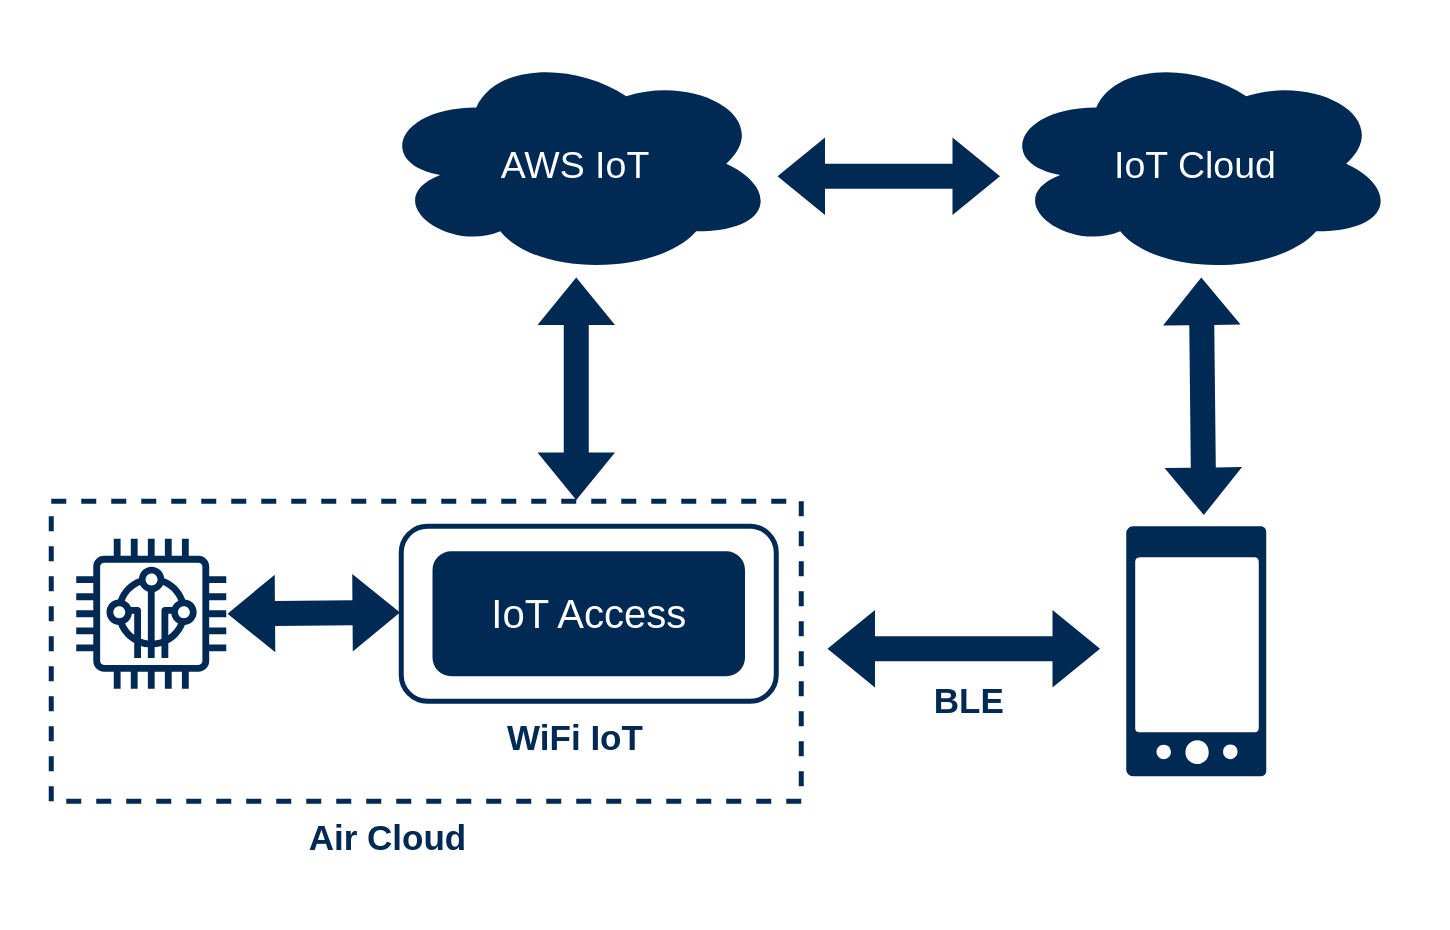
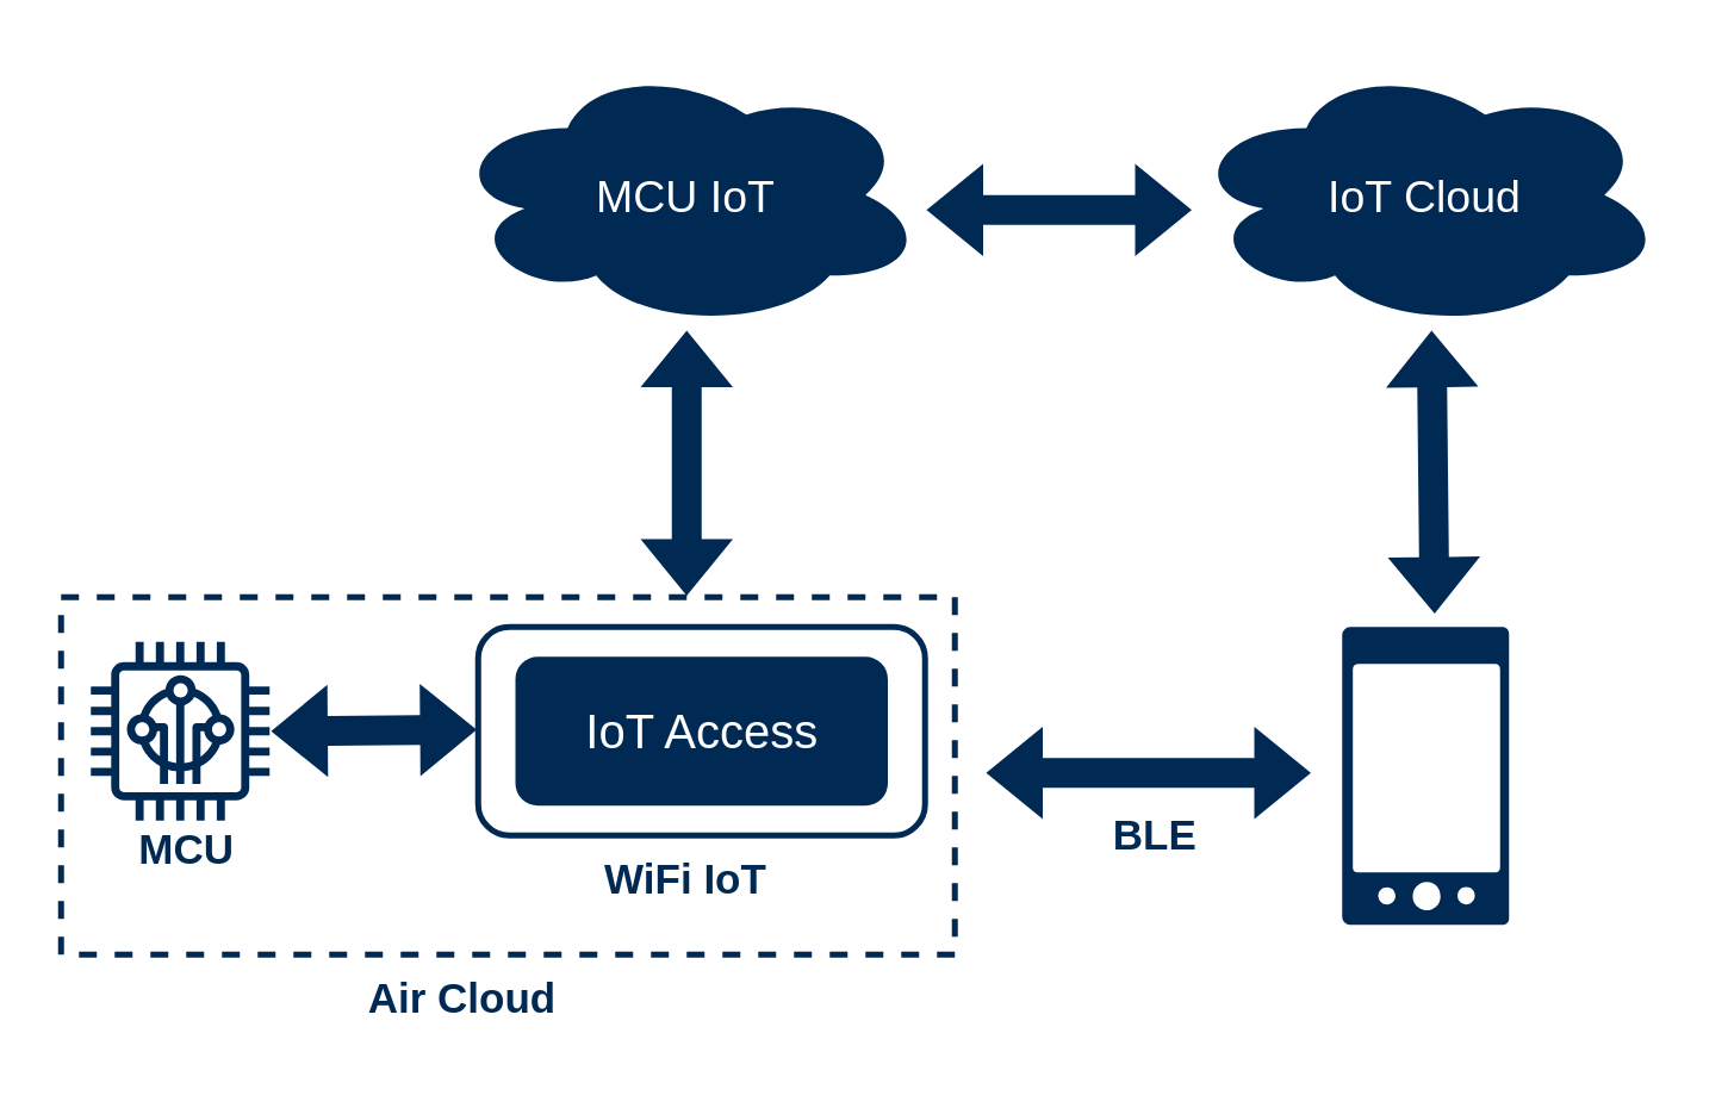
- <mxCell id="6" value="&lt;font style=&quot;font-size: 15px;&quot; color=&quot;#ffffff&quot;&gt;AWS IoT&lt;/font&gt;" style="ellipse;shape=cloud;whiteSpace=wrap;html=1;strokeColor=none;fillColor=#002954;" vertex="1" parent="1"><mxGeometry x="150" y="20" width="160" height="90" as="geometry" /></mxCell>
+ <mxCell id="6" value="&lt;font style=&quot;font-size: 15px;&quot; color=&quot;#ffffff&quot;&gt;MCU IoT&lt;/font&gt;" style="ellipse;shape=cloud;whiteSpace=wrap;html=1;strokeColor=none;fillColor=#002954;" vertex="1" parent="1"><mxGeometry x="150" y="20" width="160" height="90" as="geometry" /></mxCell>
+ <mxCell id="13" value="&lt;font style=&quot;font-size: 14px;&quot; color=&quot;#002954&quot;&gt;MCU&lt;/font&gt;" style="text;html=1;align=center;verticalAlign=middle;whiteSpace=wrap;rounded=0;fontStyle=1;fontSize=14;" vertex="1" parent="1"><mxGeometry x="35" y="275" width="55" height="20" as="geometry" /></mxCell>
